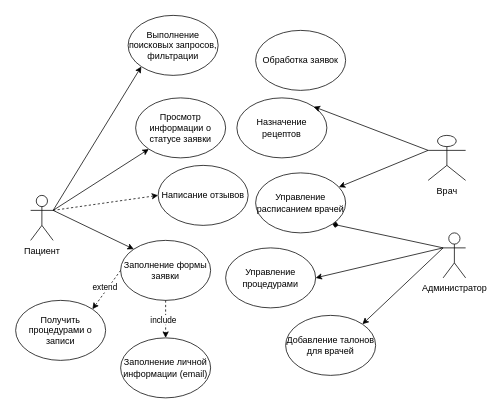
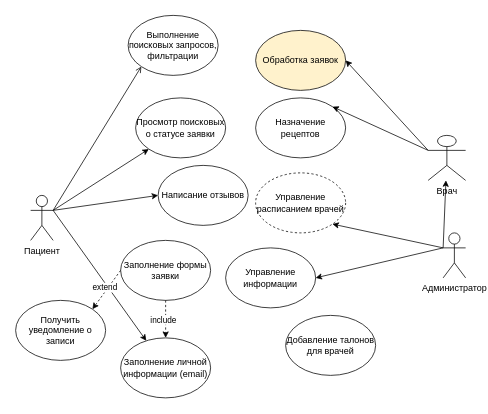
- <mxCell id="14" value="Обработка заявок" style="ellipse;whiteSpace=wrap;html=1;" vertex="1" parent="1"><mxGeometry x="340" y="40" width="120" height="80" as="geometry" /></mxCell>
+ <mxCell id="14" value="Обработка заявок" style="ellipse;whiteSpace=wrap;html=1;fillColor=#fff2cc;" vertex="1" parent="1"><mxGeometry x="340" y="40" width="120" height="80" as="geometry" /></mxCell>
- <mxCell id="20" value="" style="endArrow=classic;html=1;rounded=0;entryX=0;entryY=1;entryDx=0;entryDy=0;exitX=1;exitY=0.333;exitDx=0;exitDy=0;exitPerimeter=0;" edge="1" parent="1" source="3" target="13"><mxGeometry width="50" height="50" relative="1" as="geometry"><mxPoint x="120" y="280" as="sourcePoint" /><mxPoint x="110" y="150" as="targetPoint" /></mxGeometry></mxCell>
+ <mxCell id="20" value="" style="endArrow=open;html=1;rounded=0;entryX=0;entryY=1;entryDx=0;entryDy=0;exitX=1;exitY=0.333;exitDx=0;exitDy=0;exitPerimeter=0;" edge="1" parent="1" source="3" target="13"><mxGeometry width="50" height="50" relative="1" as="geometry"><mxPoint x="120" y="280" as="sourcePoint" /><mxPoint x="110" y="150" as="targetPoint" /></mxGeometry></mxCell>
- <mxCell id="8" value="Просмотр информации о статусе заявки" style="ellipse;whiteSpace=wrap;html=1;" vertex="1" parent="1"><mxGeometry y="130" width="120" height="80" as="geometry" x="180" /></mxCell>
+ <mxCell id="8" value="Просмотр поисковых о статусе заявки" style="ellipse;whiteSpace=wrap;html=1;" vertex="1" parent="1"><mxGeometry y="130" width="120" height="80" as="geometry" x="180" /></mxCell>
- <mxCell id="15" value="Назначение рецептов" style="ellipse;whiteSpace=wrap;html=1;" vertex="1" parent="1"><mxGeometry x="315" y="130" width="120" height="80" as="geometry" /></mxCell>
+ <mxCell id="15" value="Назначение рецептов" style="ellipse;whiteSpace=wrap;html=1;" vertex="1" parent="1"><mxGeometry x="340" y="130" width="120" height="80" as="geometry" /></mxCell>
- <mxCell id="16" value="" style="endArrow=classic;html=1;rounded=0;exitX=0;exitY=0.333;exitDx=0;exitDy=0;exitPerimeter=0;" edge="1" parent="1" source="2" target="11"><mxGeometry width="50" height="50" relative="1" as="geometry"><mxPoint x="370" y="20" as="sourcePoint" /><mxPoint x="420" y="-30" as="targetPoint" /></mxGeometry></mxCell>
+ <mxCell id="16" value="" style="endArrow=classic;html=1;rounded=0;exitX=0;exitY=0.333;exitDx=0;exitDy=0;exitPerimeter=0;entryX=1;entryY=0.5;entryDx=0;entryDy=0;" edge="1" parent="1" source="2" target="14"><mxGeometry width="50" height="50" relative="1" as="geometry"><mxPoint x="370" y="20" as="sourcePoint" /><mxPoint x="420" y="-30" as="targetPoint" /></mxGeometry></mxCell>
- <mxCell id="19" value="" style="endArrow=classic;html=1;rounded=0;exitX=1;exitY=0.333;exitDx=0;exitDy=0;exitPerimeter=0;entryX=0;entryY=0.5;entryDx=0;entryDy=0;dashed=1;" edge="1" parent="1" source="3" target="12"><mxGeometry width="50" height="50" relative="1" as="geometry"><mxPoint x="150" y="300" as="sourcePoint" /><mxPoint x="210" y="290" as="targetPoint" /></mxGeometry></mxCell>
+ <mxCell id="19" value="" style="endArrow=classic;html=1;rounded=0;exitX=1;exitY=0.333;exitDx=0;exitDy=0;exitPerimeter=0;entryX=0;entryY=0.5;entryDx=0;entryDy=0;" edge="1" parent="1" source="3" target="12"><mxGeometry width="50" height="50" relative="1" as="geometry"><mxPoint x="150" y="300" as="sourcePoint" /><mxPoint x="210" y="290" as="targetPoint" /></mxGeometry></mxCell>
- <mxCell id="11" value="Управление расписанием врачей" style="ellipse;whiteSpace=wrap;html=1;" vertex="1" parent="1"><mxGeometry x="340" y="230" width="120" height="80" as="geometry" /></mxCell>
+ <mxCell id="11" value="Управление расписанием врачей" style="ellipse;whiteSpace=wrap;html=1;dashed=1;" vertex="1" parent="1"><mxGeometry x="340" y="230" width="120" height="80" as="geometry" /></mxCell>
- <mxCell id="22" value="" style="endArrow=diamond;html=1;rounded=0;exitX=0;exitY=0.333;exitDx=0;exitDy=0;exitPerimeter=0;entryX=1;entryY=1;entryDx=0;entryDy=0;" edge="1" parent="1" source="4" target="11"><mxGeometry width="50" height="50" relative="1" as="geometry"><mxPoint x="380" y="320" as="sourcePoint" /><mxPoint x="470" y="280" as="targetPoint" /></mxGeometry></mxCell>
+ <mxCell id="22" value="" style="endArrow=classic;html=1;rounded=0;exitX=0;exitY=0.333;exitDx=0;exitDy=0;exitPerimeter=0;entryX=1;entryY=1;entryDx=0;entryDy=0;" edge="1" parent="1" source="4" target="11"><mxGeometry width="50" height="50" relative="1" as="geometry"><mxPoint x="380" y="320" as="sourcePoint" /><mxPoint x="470" y="280" as="targetPoint" /></mxGeometry></mxCell>
- <mxCell id="21" value="" style="endArrow=classic;html=1;rounded=0;exitX=1;exitY=0.333;exitDx=0;exitDy=0;exitPerimeter=0;entryX=0;entryY=0;entryDx=0;entryDy=0;" edge="1" parent="1" source="3" target="5"><mxGeometry width="50" height="50" relative="1" as="geometry"><mxPoint x="80" y="320" as="sourcePoint" /><mxPoint x="-20" y="330" as="targetPoint" /></mxGeometry></mxCell>
+ <mxCell id="21" value="" style="endArrow=classic;html=1;rounded=0;exitX=1;exitY=0.333;exitDx=0;exitDy=0;exitPerimeter=0;" edge="1" parent="1" source="3" target="6"><mxGeometry width="50" height="50" relative="1" as="geometry"><mxPoint x="80" y="320" as="sourcePoint" /><mxPoint x="-20" y="330" as="targetPoint" /></mxGeometry></mxCell>
- <mxCell id="9" value="Управление процедурами" style="ellipse;whiteSpace=wrap;html=1;" vertex="1" parent="1"><mxGeometry x="300" y="330" width="120" height="80" as="geometry" /></mxCell>
+ <mxCell id="9" value="Управление информации" style="ellipse;whiteSpace=wrap;html=1;" vertex="1" parent="1"><mxGeometry x="300" y="330" width="120" height="80" as="geometry" /></mxCell>
- <mxCell id="24" value="" style="endArrow=classic;html=1;rounded=0;entryX=1;entryY=0;entryDx=0;entryDy=0;exitX=0;exitY=0.333;exitDx=0;exitDy=0;exitPerimeter=0;" edge="1" parent="1" source="4" target="10"><mxGeometry width="50" height="50" relative="1" as="geometry"><mxPoint x="580" y="340" as="sourcePoint" /><mxPoint x="450" y="440" as="targetPoint" /></mxGeometry></mxCell>
+ <mxCell id="24" value="" style="endArrow=classic;html=1;rounded=0;exitX=0;exitY=0.333;exitDx=0;exitDy=0;exitPerimeter=0;" edge="1" parent="1" source="4" target="2"><mxGeometry width="50" height="50" relative="1" as="geometry"><mxPoint x="580" y="340" as="sourcePoint" /><mxPoint x="450" y="440" as="targetPoint" /></mxGeometry></mxCell>
- <mxCell id="7" value="Получить процедурами о записи" style="ellipse;whiteSpace=wrap;html=1;" vertex="1" parent="1"><mxGeometry x="20" y="400" width="120" height="80" as="geometry" /></mxCell>
+ <mxCell id="7" value="Получить уведомление о записи" style="ellipse;whiteSpace=wrap;html=1;" vertex="1" parent="1"><mxGeometry x="20" y="400" width="120" height="80" as="geometry" /></mxCell>
